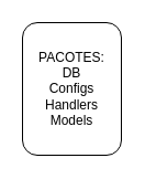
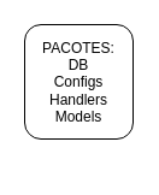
- <mxCell id="2" value="PACOTES:&lt;br&gt;DB&lt;br&gt;Configs&lt;br&gt;Handlers&lt;br&gt;Models" style="rounded=1;whiteSpace=wrap;html=1;" vertex="1" parent="1"><mxGeometry x="20" y="20" width="90" height="120" as="geometry" /></mxCell>
+ <mxCell id="2" value="PACOTES:&lt;br&gt;DB&lt;br&gt;Configs&lt;br&gt;Handlers&lt;br&gt;Models" style="rounded=1;whiteSpace=wrap;html=1;" vertex="1" parent="1"><mxGeometry x="20" y="20" width="90" height="95" as="geometry" /></mxCell>
